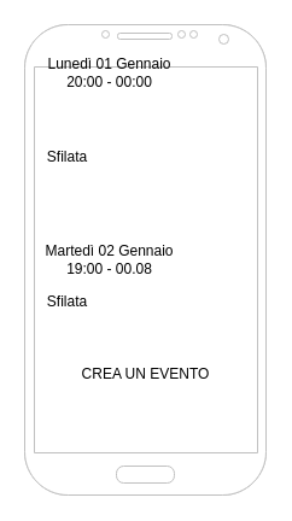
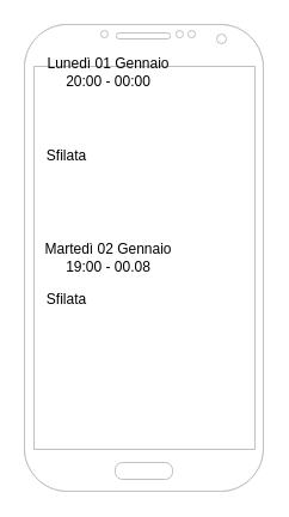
- <mxCell id="9" value="CREA UN EVENTO" style="text;html=1;resizable=0;autosize=1;align=center;verticalAlign=middle;points=[];fillColor=none;strokeColor=none;rounded=0;" vertex="1" parent="1"><mxGeometry x="60" y="300" width="120" height="20" as="geometry" /></mxCell>
